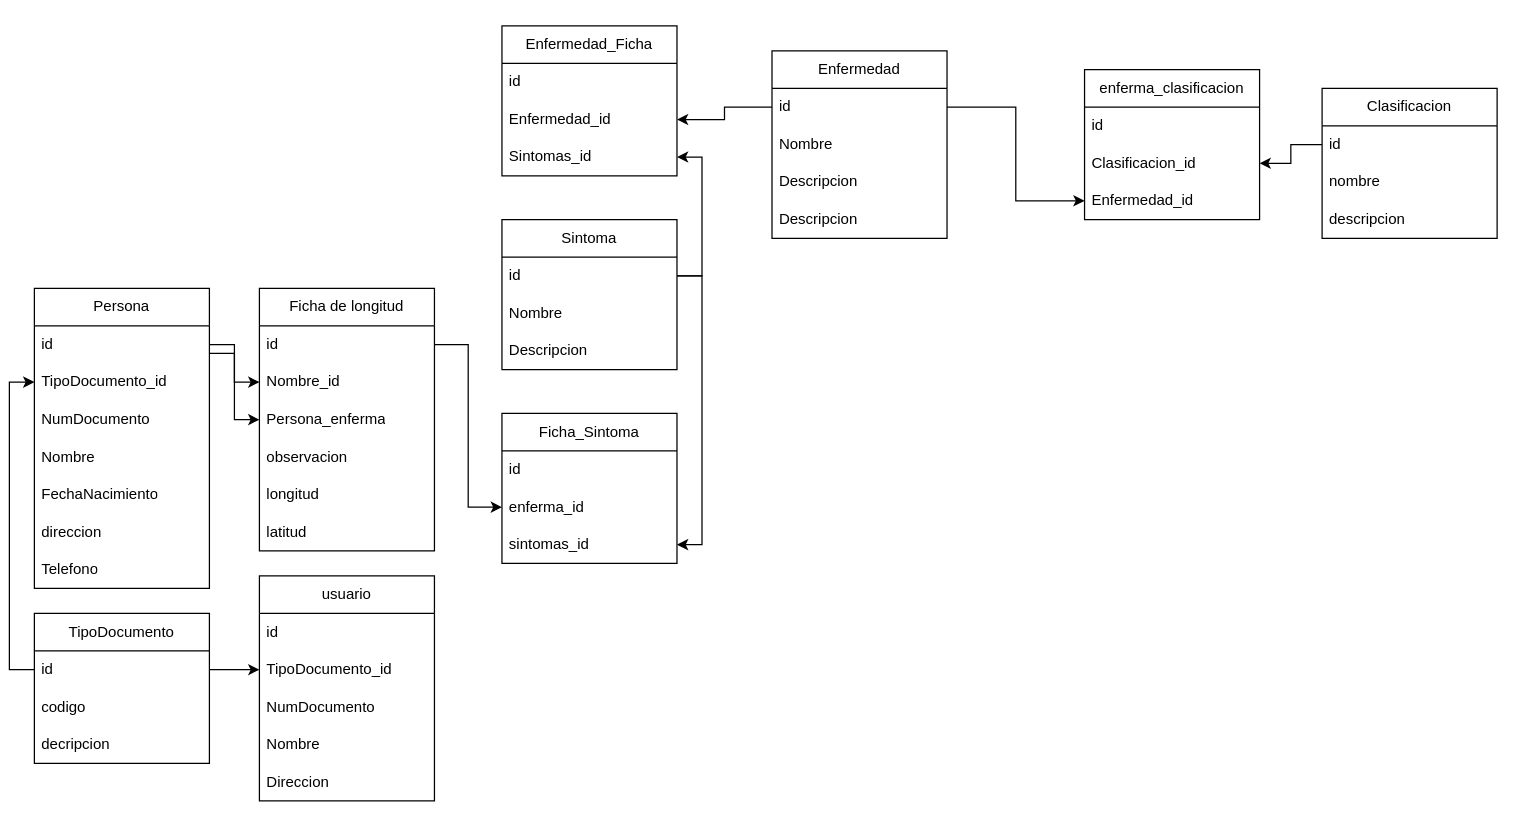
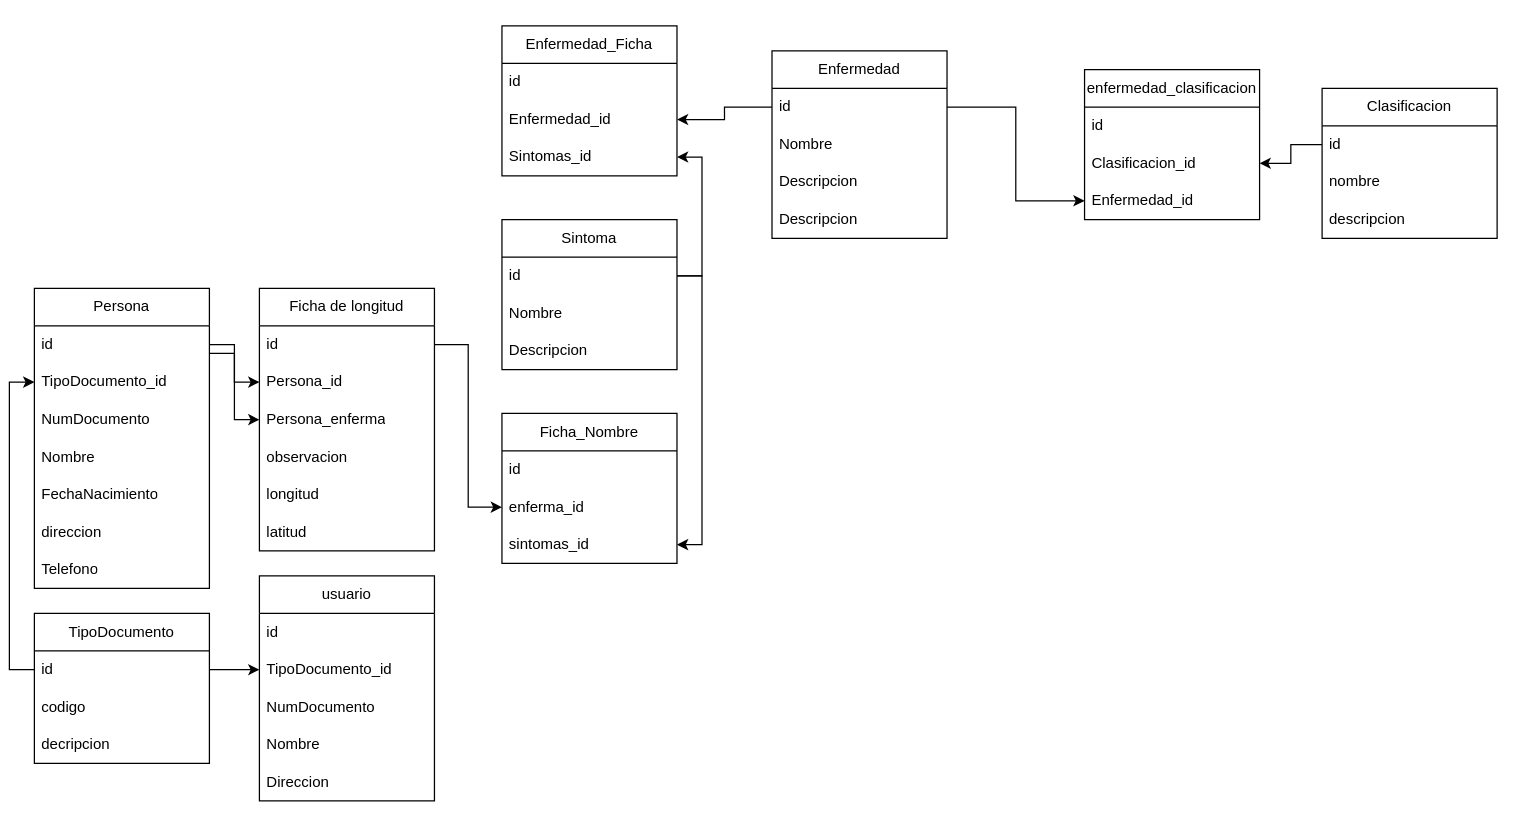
- <mxCell id="56" value="enferma_clasificacion" style="swimlane;fontStyle=0;childLayout=stackLayout;horizontal=1;startSize=30;horizontalStack=0;resizeParent=1;resizeParentMax=0;resizeLast=0;collapsible=1;marginBottom=0;whiteSpace=wrap;html=1;" vertex="1" parent="1"><mxGeometry x="860" y="55" width="140" height="120" as="geometry" /></mxCell>
+ <mxCell id="56" value="enfermedad_clasificacion" style="swimlane;fontStyle=0;childLayout=stackLayout;horizontal=1;startSize=30;horizontalStack=0;resizeParent=1;resizeParentMax=0;resizeLast=0;collapsible=1;marginBottom=0;whiteSpace=wrap;html=1;" vertex="1" parent="1"><mxGeometry x="860" y="55" width="140" height="120" as="geometry" /></mxCell>
- <mxCell id="17" value="Nombre_id" style="text;strokeColor=none;fillColor=none;align=left;verticalAlign=middle;spacingLeft=4;spacingRight=4;overflow=hidden;points=[[0,0.5],[1,0.5]];portConstraint=eastwest;rotatable=0;whiteSpace=wrap;html=1;" parent="15" vertex="1"><mxGeometry y="60" width="140" height="30" as="geometry" /></mxCell>
+ <mxCell id="17" value="Persona_id" style="text;strokeColor=none;fillColor=none;align=left;verticalAlign=middle;spacingLeft=4;spacingRight=4;overflow=hidden;points=[[0,0.5],[1,0.5]];portConstraint=eastwest;rotatable=0;whiteSpace=wrap;html=1;" parent="15" vertex="1"><mxGeometry y="60" width="140" height="30" as="geometry" /></mxCell>
- <mxCell id="30" value="Ficha_Sintoma" style="swimlane;fontStyle=0;childLayout=stackLayout;horizontal=1;startSize=30;horizontalStack=0;resizeParent=1;resizeParentMax=0;resizeLast=0;collapsible=1;marginBottom=0;whiteSpace=wrap;html=1;" parent="1" vertex="1"><mxGeometry x="394" y="330" width="140" height="120" as="geometry" /></mxCell>
+ <mxCell id="30" value="Ficha_Nombre" style="swimlane;fontStyle=0;childLayout=stackLayout;horizontal=1;startSize=30;horizontalStack=0;resizeParent=1;resizeParentMax=0;resizeLast=0;collapsible=1;marginBottom=0;whiteSpace=wrap;html=1;" parent="1" vertex="1"><mxGeometry x="394" y="330" width="140" height="120" as="geometry" /></mxCell>
